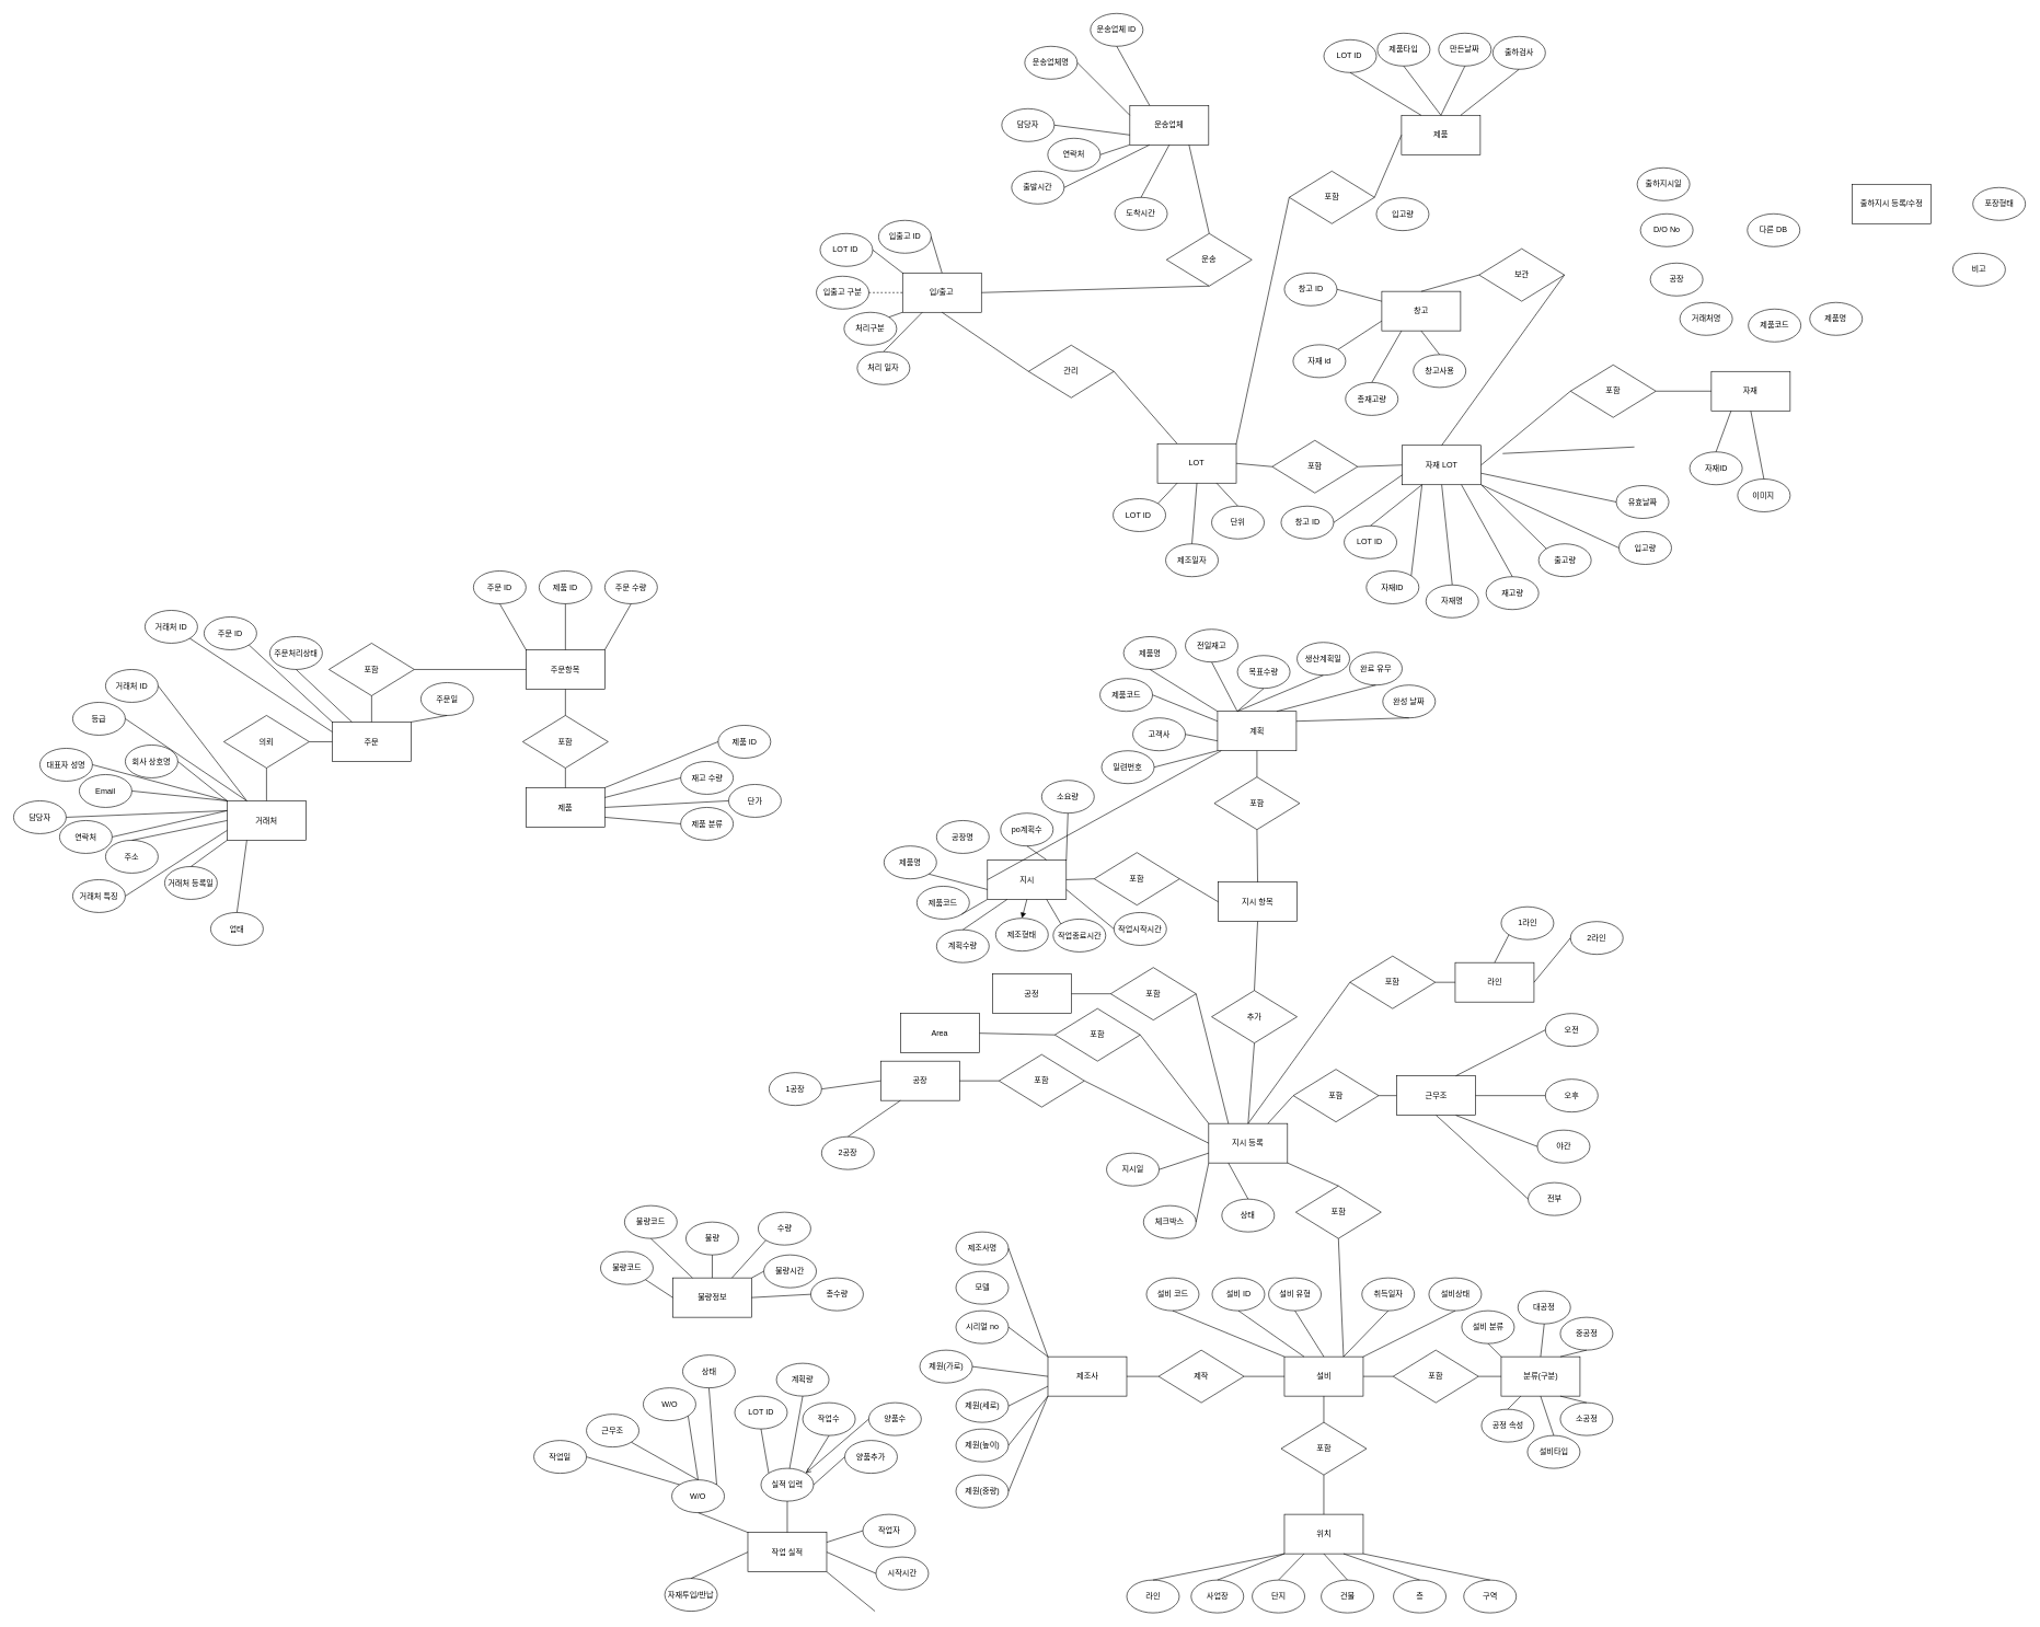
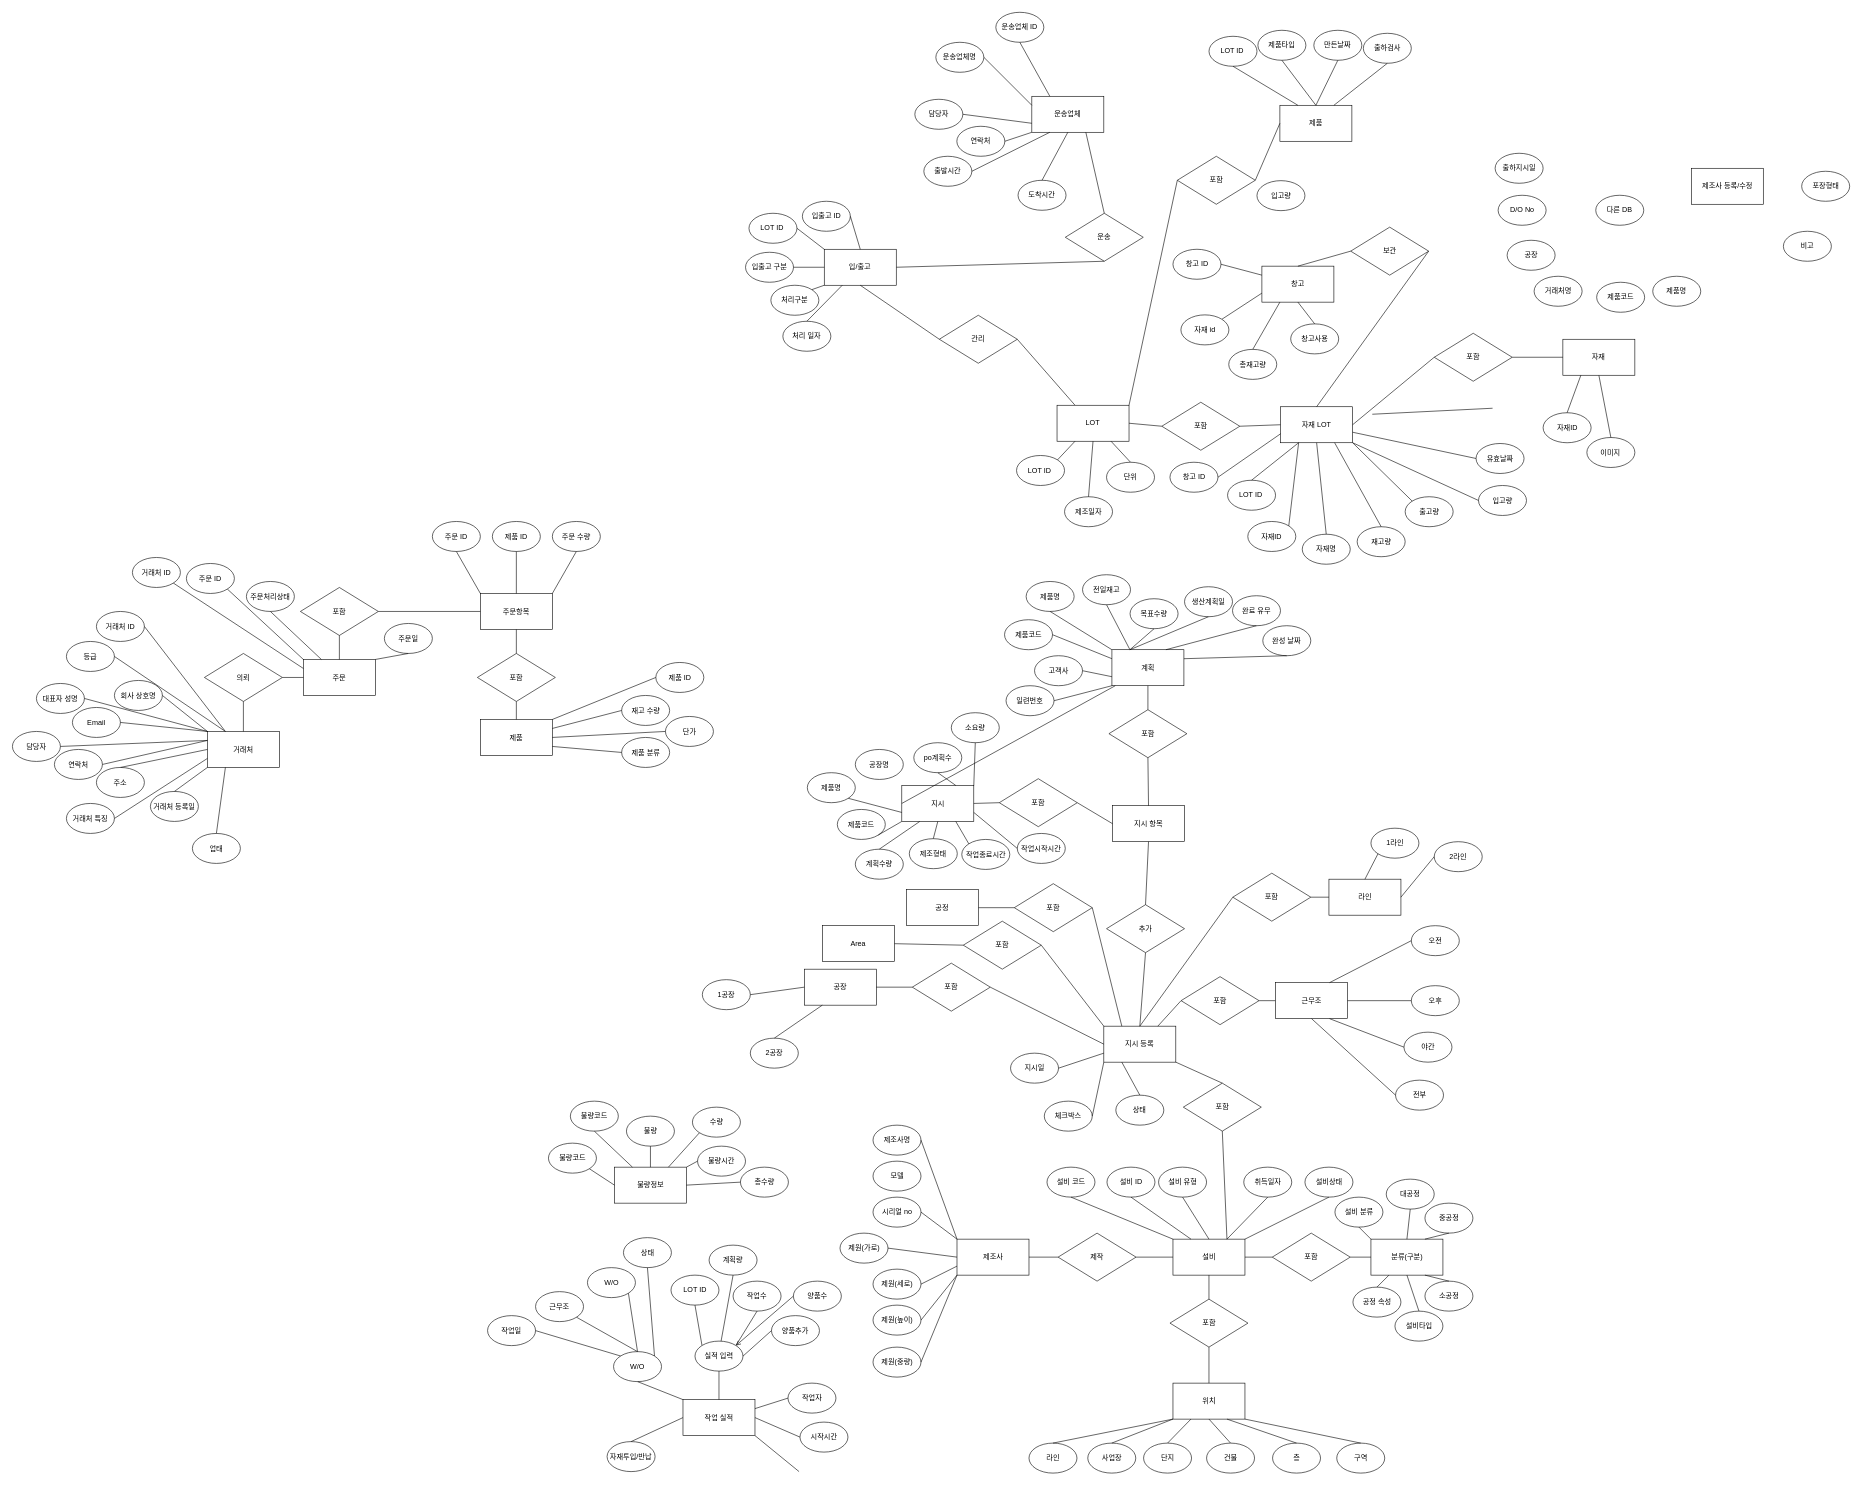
- <mxCell id="269" value="출하지시 등록/수정" style="rounded=0;whiteSpace=wrap;html=1;" vertex="1" parent="1"><mxGeometry x="2818.5" y="280" width="120" height="60" as="geometry" /></mxCell>
+ <mxCell id="269" value="제조사 등록/수정" style="rounded=0;whiteSpace=wrap;html=1;" vertex="1" parent="1"><mxGeometry x="2818.5" y="280" width="120" height="60" as="geometry" /></mxCell>
- <mxCell id="68" value="" style="endArrow=none;html=1;entryX=0;entryY=0.5;entryDx=0;entryDy=0;exitX=1;exitY=0.5;exitDx=0;exitDy=0;dashed=1;" edge="1" parent="1" source="53" target="49"><mxGeometry width="50" height="50" relative="1" as="geometry"><mxPoint x="1353.25" y="440" as="sourcePoint" /><mxPoint x="1383.25" y="440" as="targetPoint" /></mxGeometry></mxCell>
+ <mxCell id="68" value="" style="endArrow=none;html=1;entryX=0;entryY=0.5;entryDx=0;entryDy=0;exitX=1;exitY=0.5;exitDx=0;exitDy=0;" edge="1" parent="1" source="53" target="49"><mxGeometry width="50" height="50" relative="1" as="geometry"><mxPoint x="1353.25" y="440" as="sourcePoint" /><mxPoint x="1383.25" y="440" as="targetPoint" /></mxGeometry></mxCell>
- <mxCell id="222" value="" style="endArrow=block;html=1;entryX=0.5;entryY=0;entryDx=0;entryDy=0;exitX=0.5;exitY=1;exitDx=0;exitDy=0;" edge="1" parent="1" source="205" target="214"><mxGeometry width="50" height="50" relative="1" as="geometry"><mxPoint x="1563" y="1375" as="sourcePoint" /><mxPoint x="1590" y="1448.75" as="targetPoint" /></mxGeometry></mxCell>
+ <mxCell id="222" value="" style="endArrow=none;html=1;entryX=0.5;entryY=0;entryDx=0;entryDy=0;exitX=0.5;exitY=1;exitDx=0;exitDy=0;" edge="1" parent="1" source="205" target="214"><mxGeometry width="50" height="50" relative="1" as="geometry"><mxPoint x="1563" y="1375" as="sourcePoint" /><mxPoint x="1590" y="1448.75" as="targetPoint" /></mxGeometry></mxCell>
